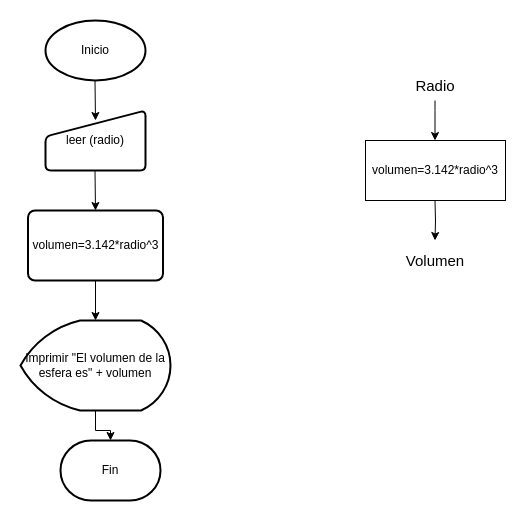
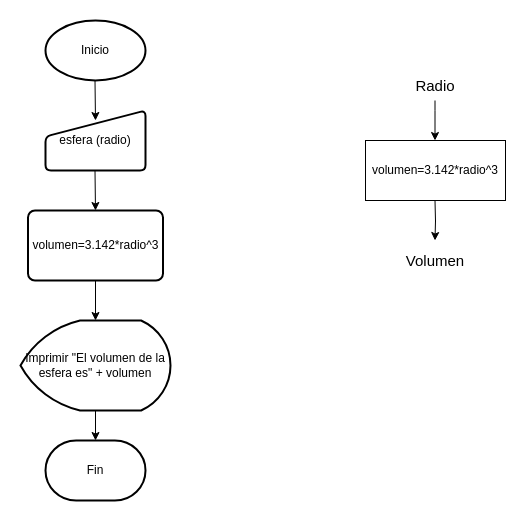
- <mxCell id="3" value="leer (radio)" style="html=1;strokeWidth=2;shape=manualInput;whiteSpace=wrap;rounded=1;size=26;arcSize=11;" vertex="1" parent="1"><mxGeometry x="45" y="110" width="100" height="60" as="geometry" /></mxCell>
+ <mxCell id="3" value="esfera (radio)" style="html=1;strokeWidth=2;shape=manualInput;whiteSpace=wrap;rounded=1;size=26;arcSize=11;" vertex="1" parent="1"><mxGeometry x="45" y="110" width="100" height="60" as="geometry" /></mxCell>
- <mxCell id="6" value="Fin" style="strokeWidth=2;html=1;shape=mxgraph.flowchart.terminator;whiteSpace=wrap;" vertex="1" parent="1"><mxGeometry x="60" y="440" width="100" height="60" as="geometry" /></mxCell>
+ <mxCell id="6" value="Fin" style="strokeWidth=2;html=1;shape=mxgraph.flowchart.terminator;whiteSpace=wrap;" vertex="1" parent="1"><mxGeometry x="45" y="440" width="100" height="60" as="geometry" /></mxCell>
